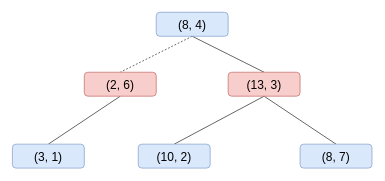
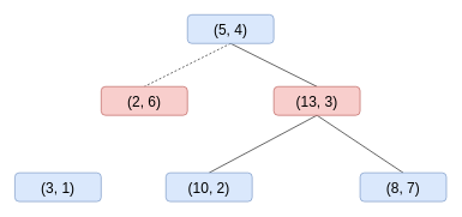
- <mxCell id="4" value="&lt;font style=&quot;font-size: 20px&quot;&gt;(8, 4)&lt;/font&gt;" style="rounded=1;whiteSpace=wrap;html=1;fillColor=#dae8fc;strokeColor=#6c8ebf;" vertex="1" parent="1"><mxGeometry x="260" y="20" width="120" height="40" as="geometry" /></mxCell>
+ <mxCell id="4" value="&lt;font style=&quot;font-size: 20px&quot;&gt;(5, 4)&lt;/font&gt;" style="rounded=1;whiteSpace=wrap;html=1;fillColor=#dae8fc;strokeColor=#6c8ebf;" vertex="1" parent="1"><mxGeometry x="260" y="20" width="120" height="40" as="geometry" /></mxCell>
- <mxCell id="5" style="edgeStyle=none;rounded=0;orthogonalLoop=1;jettySize=auto;html=1;exitX=0.5;exitY=1;exitDx=0;exitDy=0;entryX=0.5;entryY=0;entryDx=0;entryDy=0;fontSize=20;endArrow=none;endFill=0;" edge="1" parent="1" source="6" target="12"><mxGeometry relative="1" as="geometry" /></mxCell>
